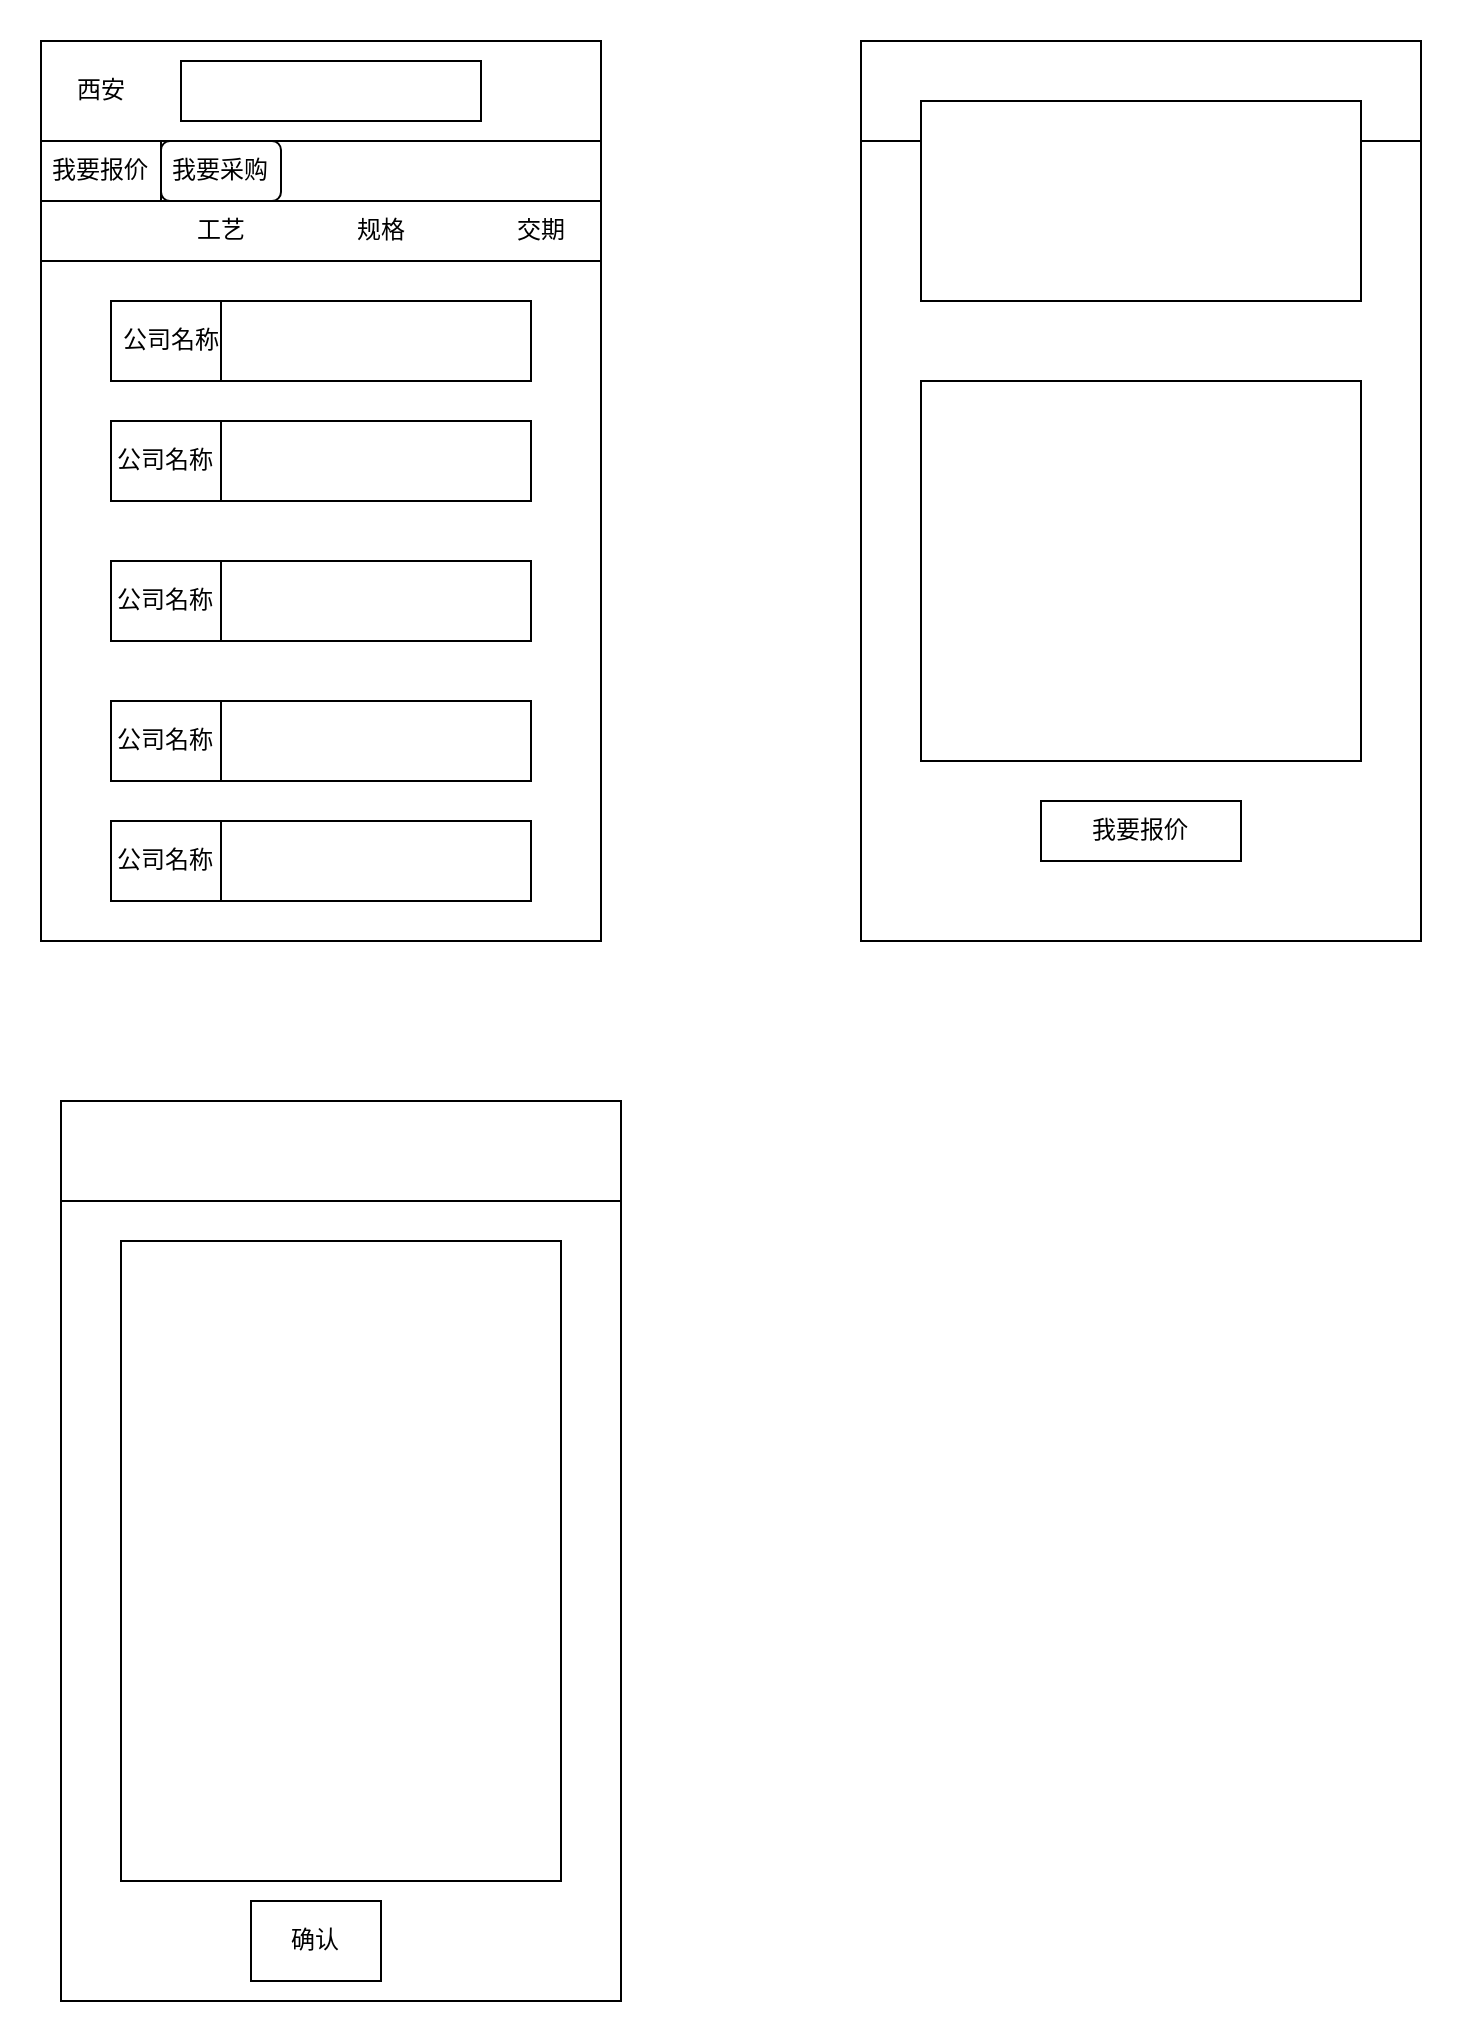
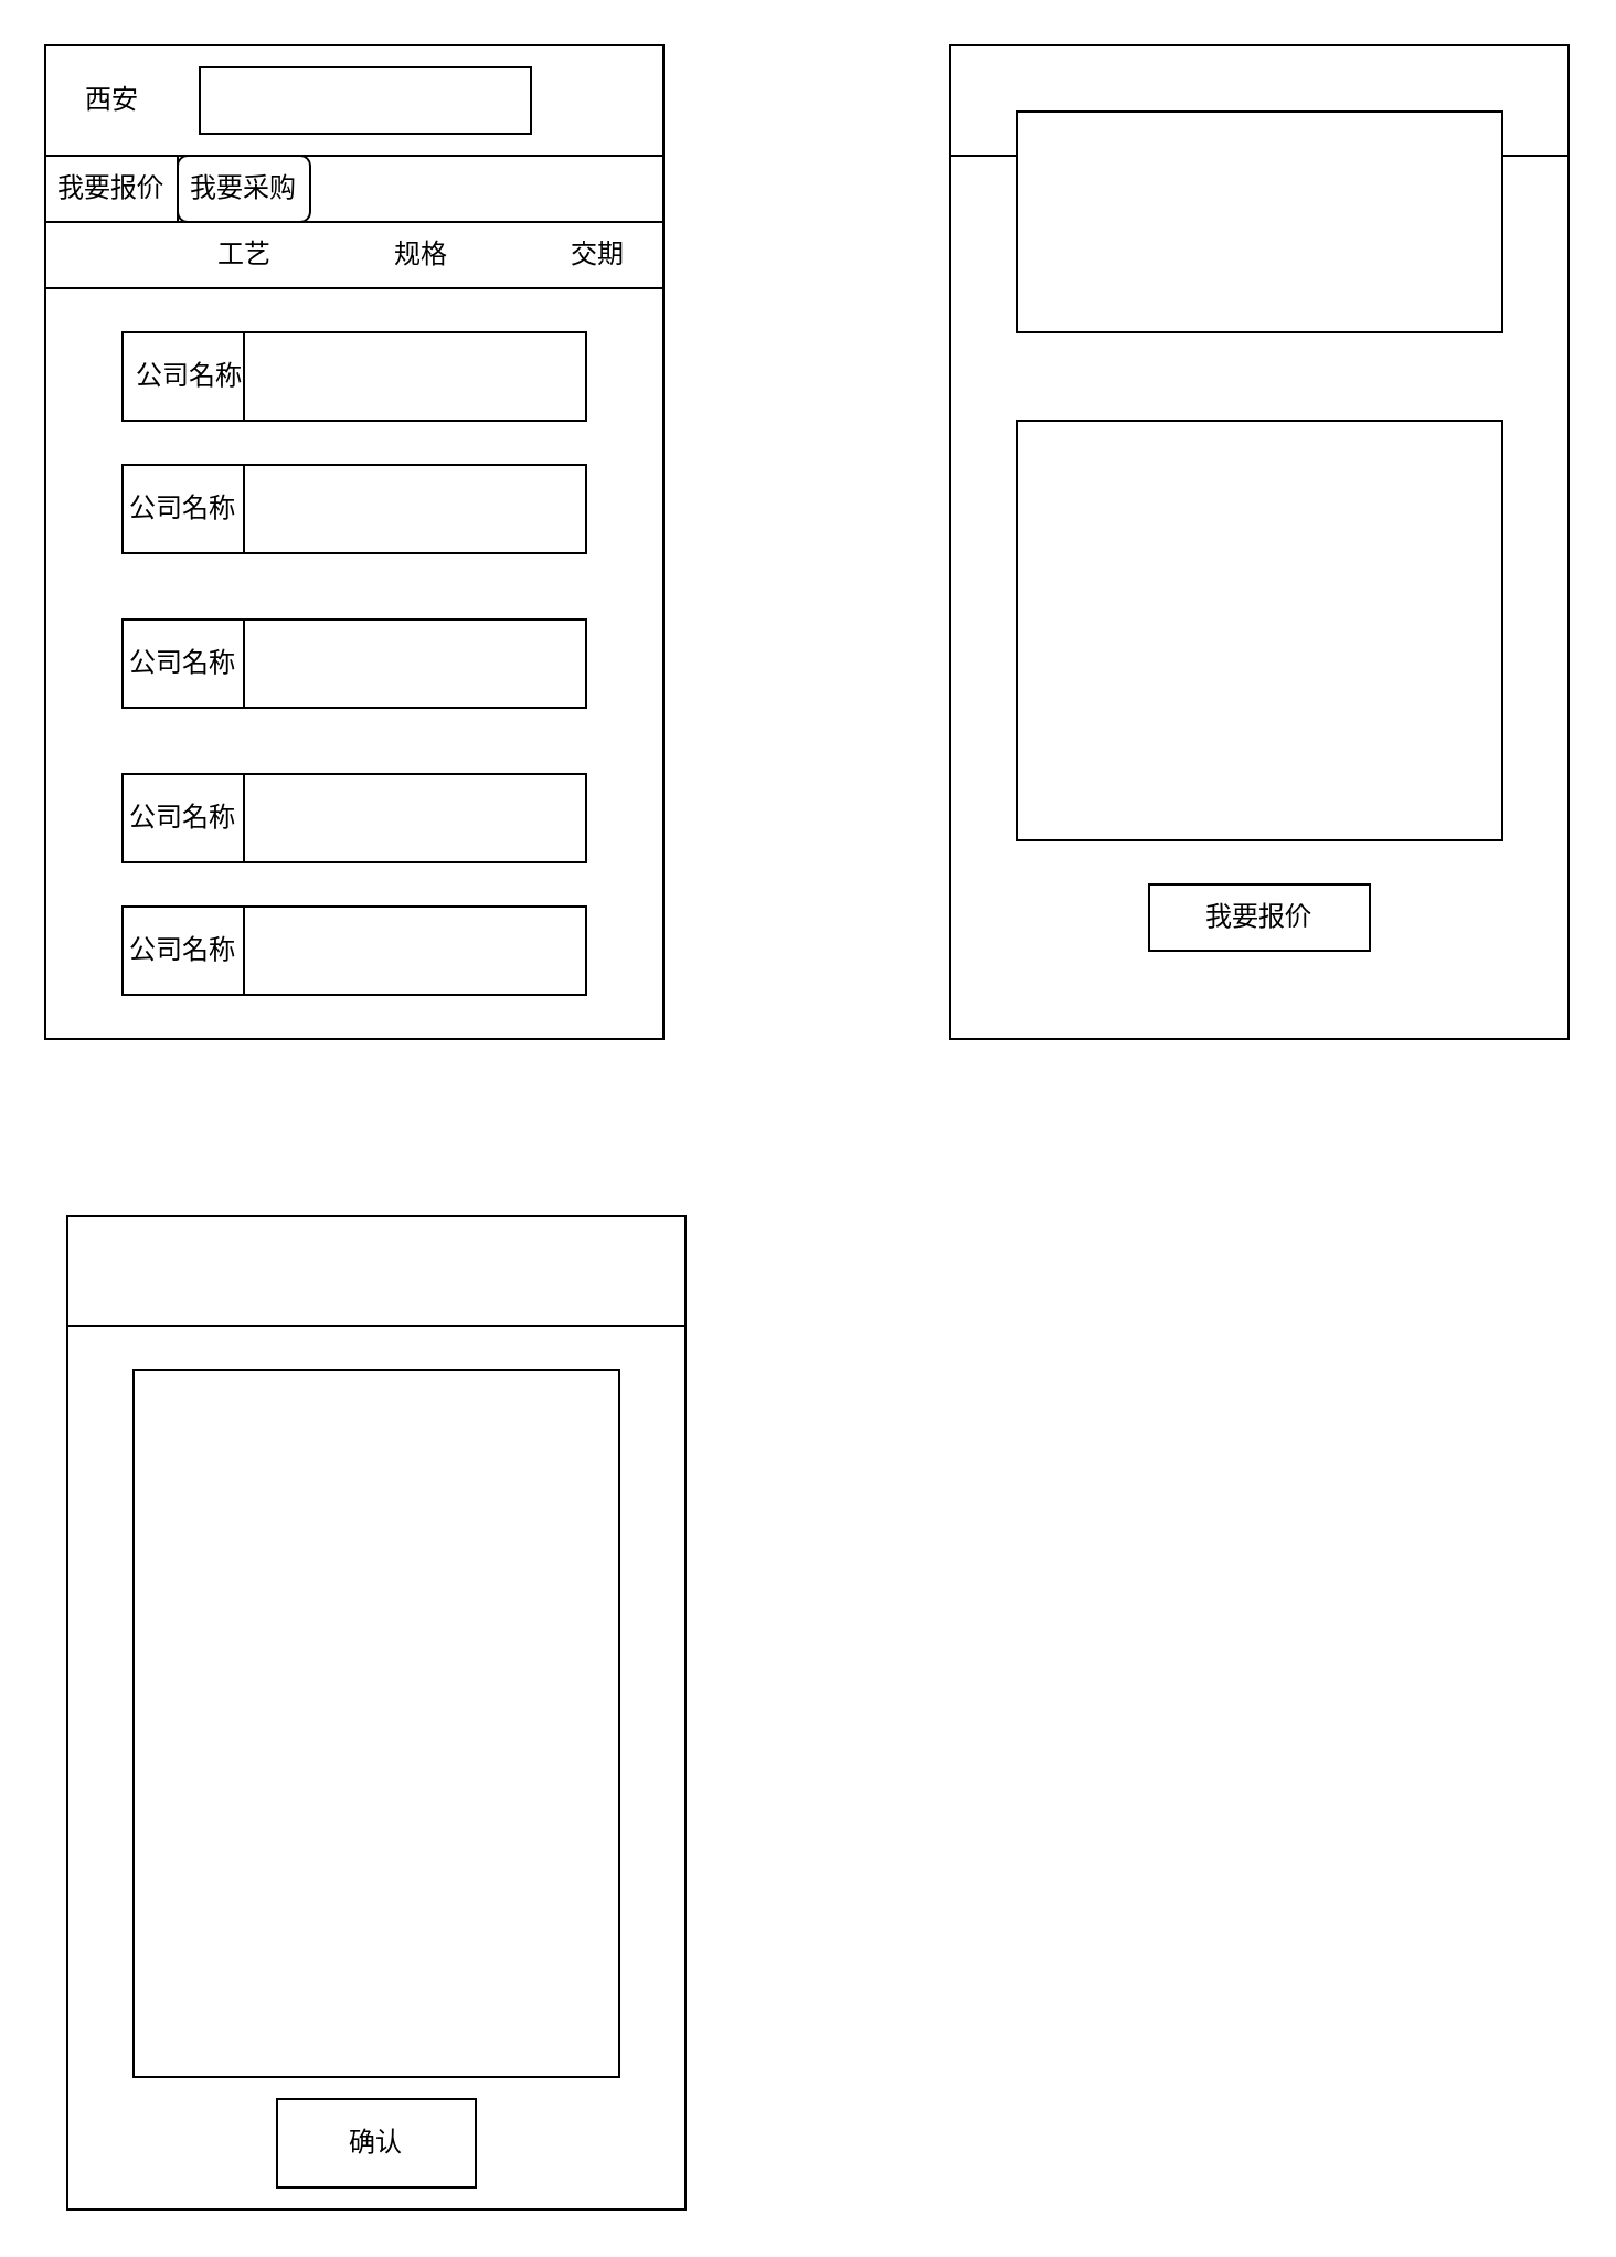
- <mxCell id="31" value="确认" style="rounded=0;whiteSpace=wrap;html=1;fontSize=12;" vertex="1" parent="1"><mxGeometry x="125" y="950" width="65" height="40" as="geometry" /></mxCell>
+ <mxCell id="31" value="确认" style="rounded=0;whiteSpace=wrap;html=1;fontSize=12;" vertex="1" parent="1"><mxGeometry x="125" y="950" width="90" height="40" as="geometry" /></mxCell>
